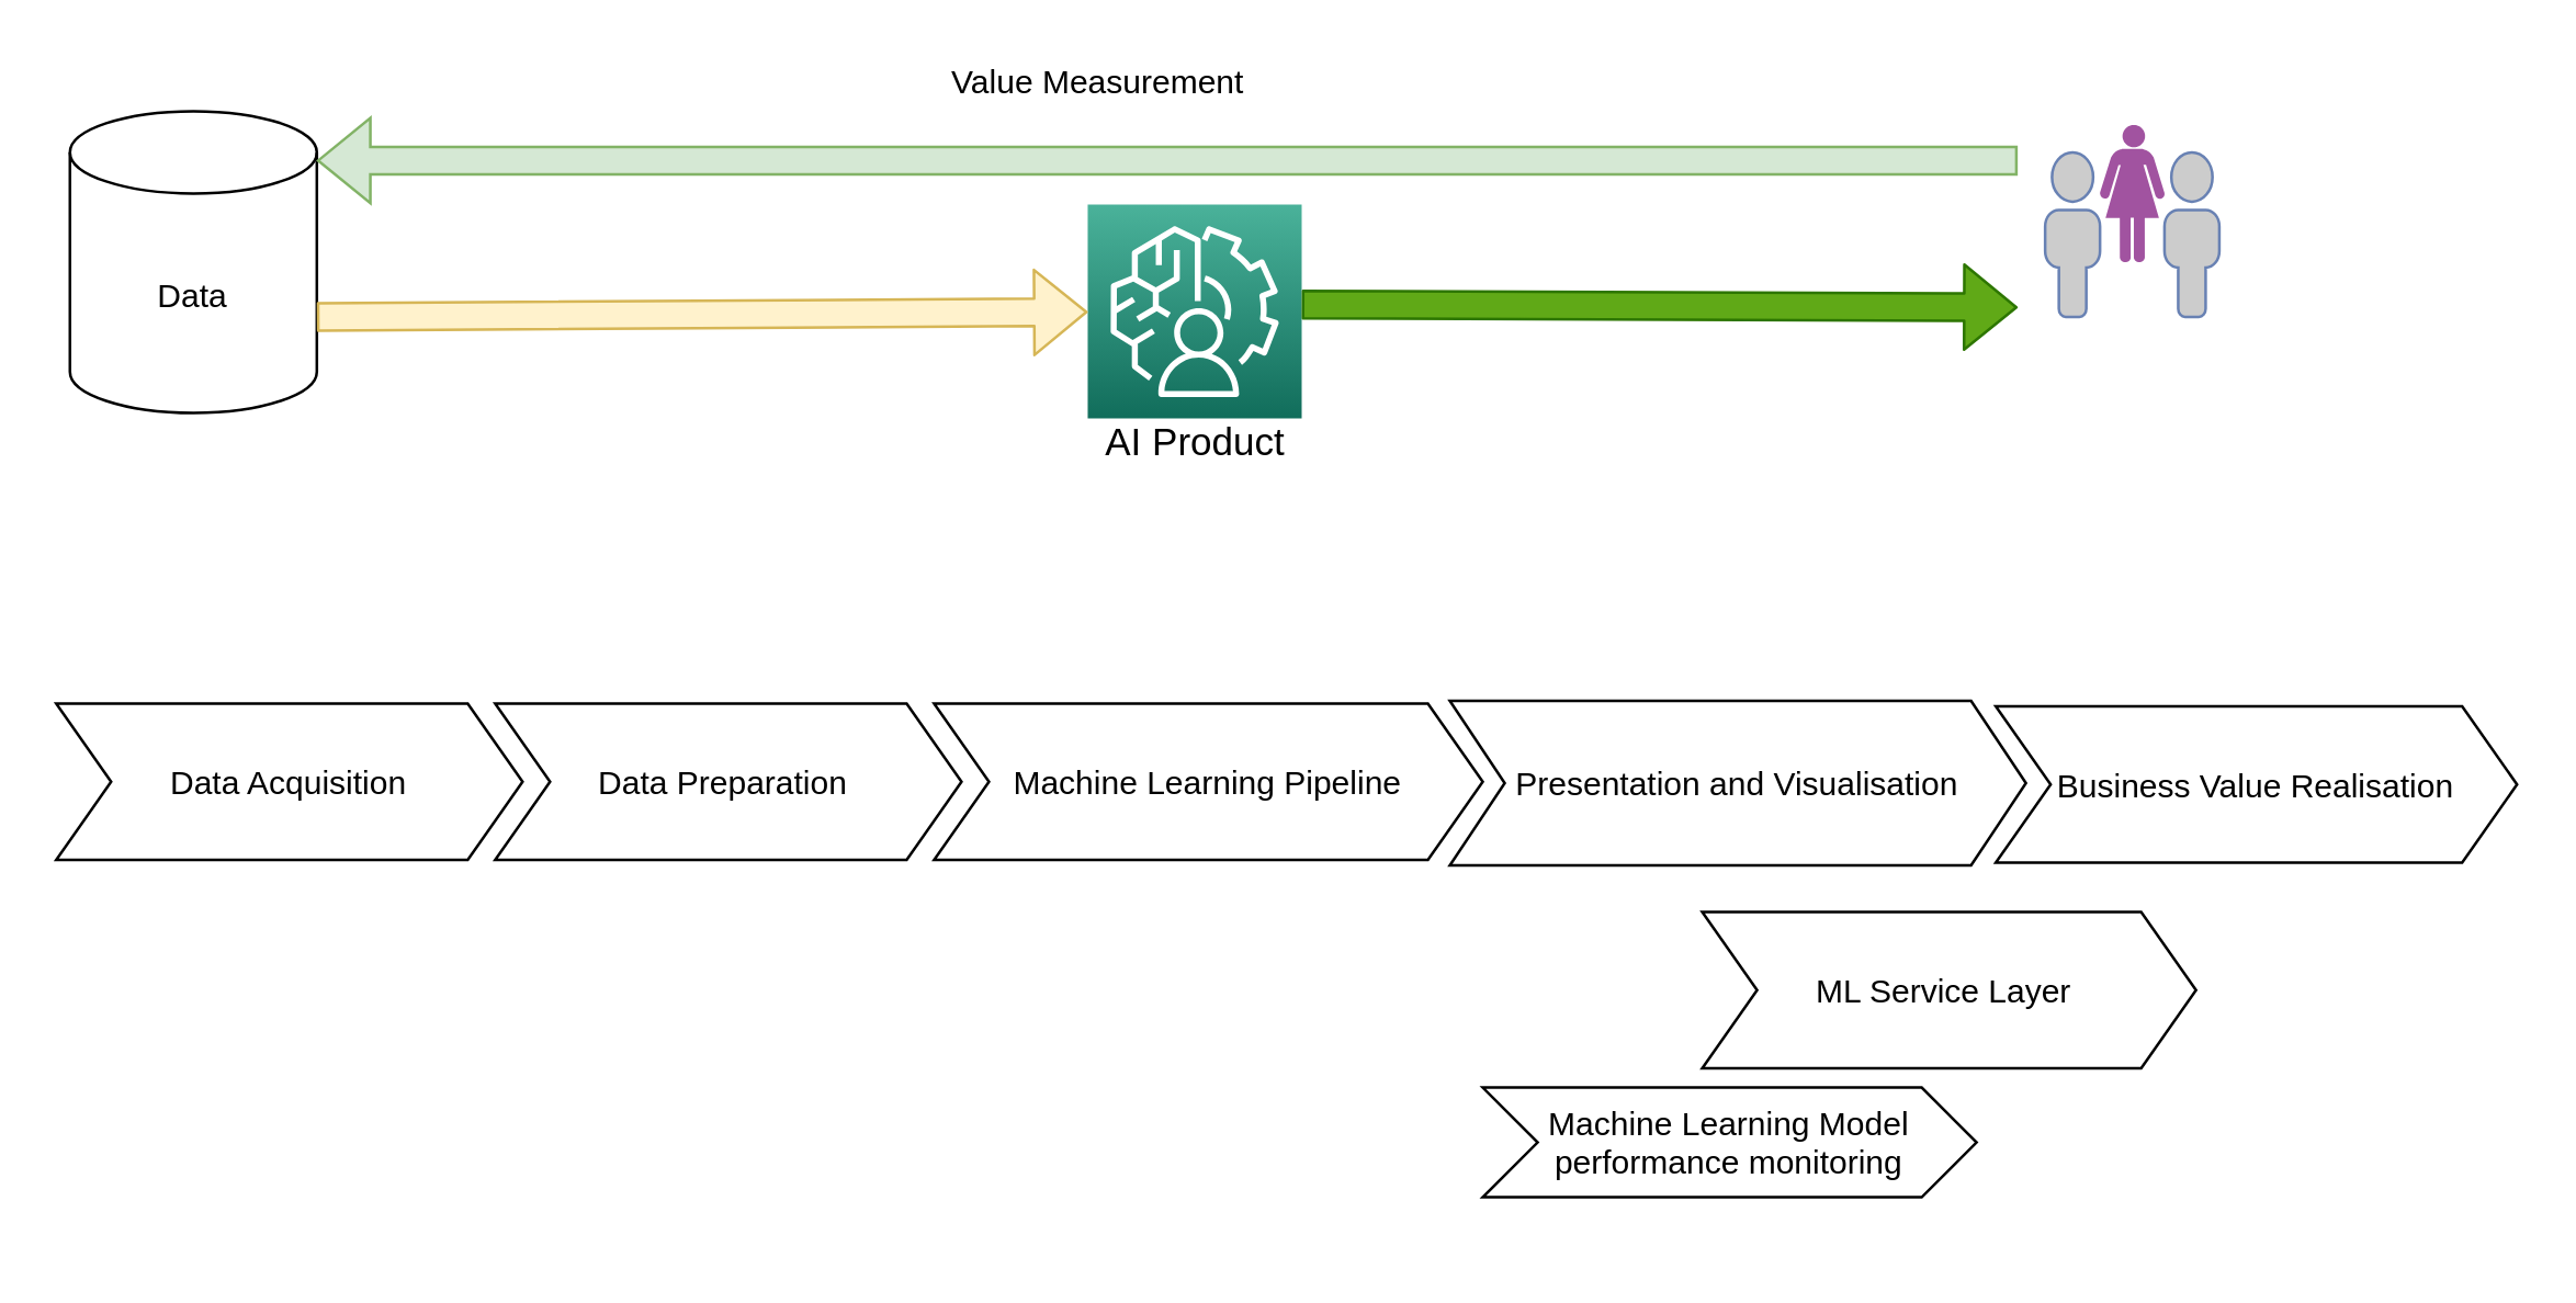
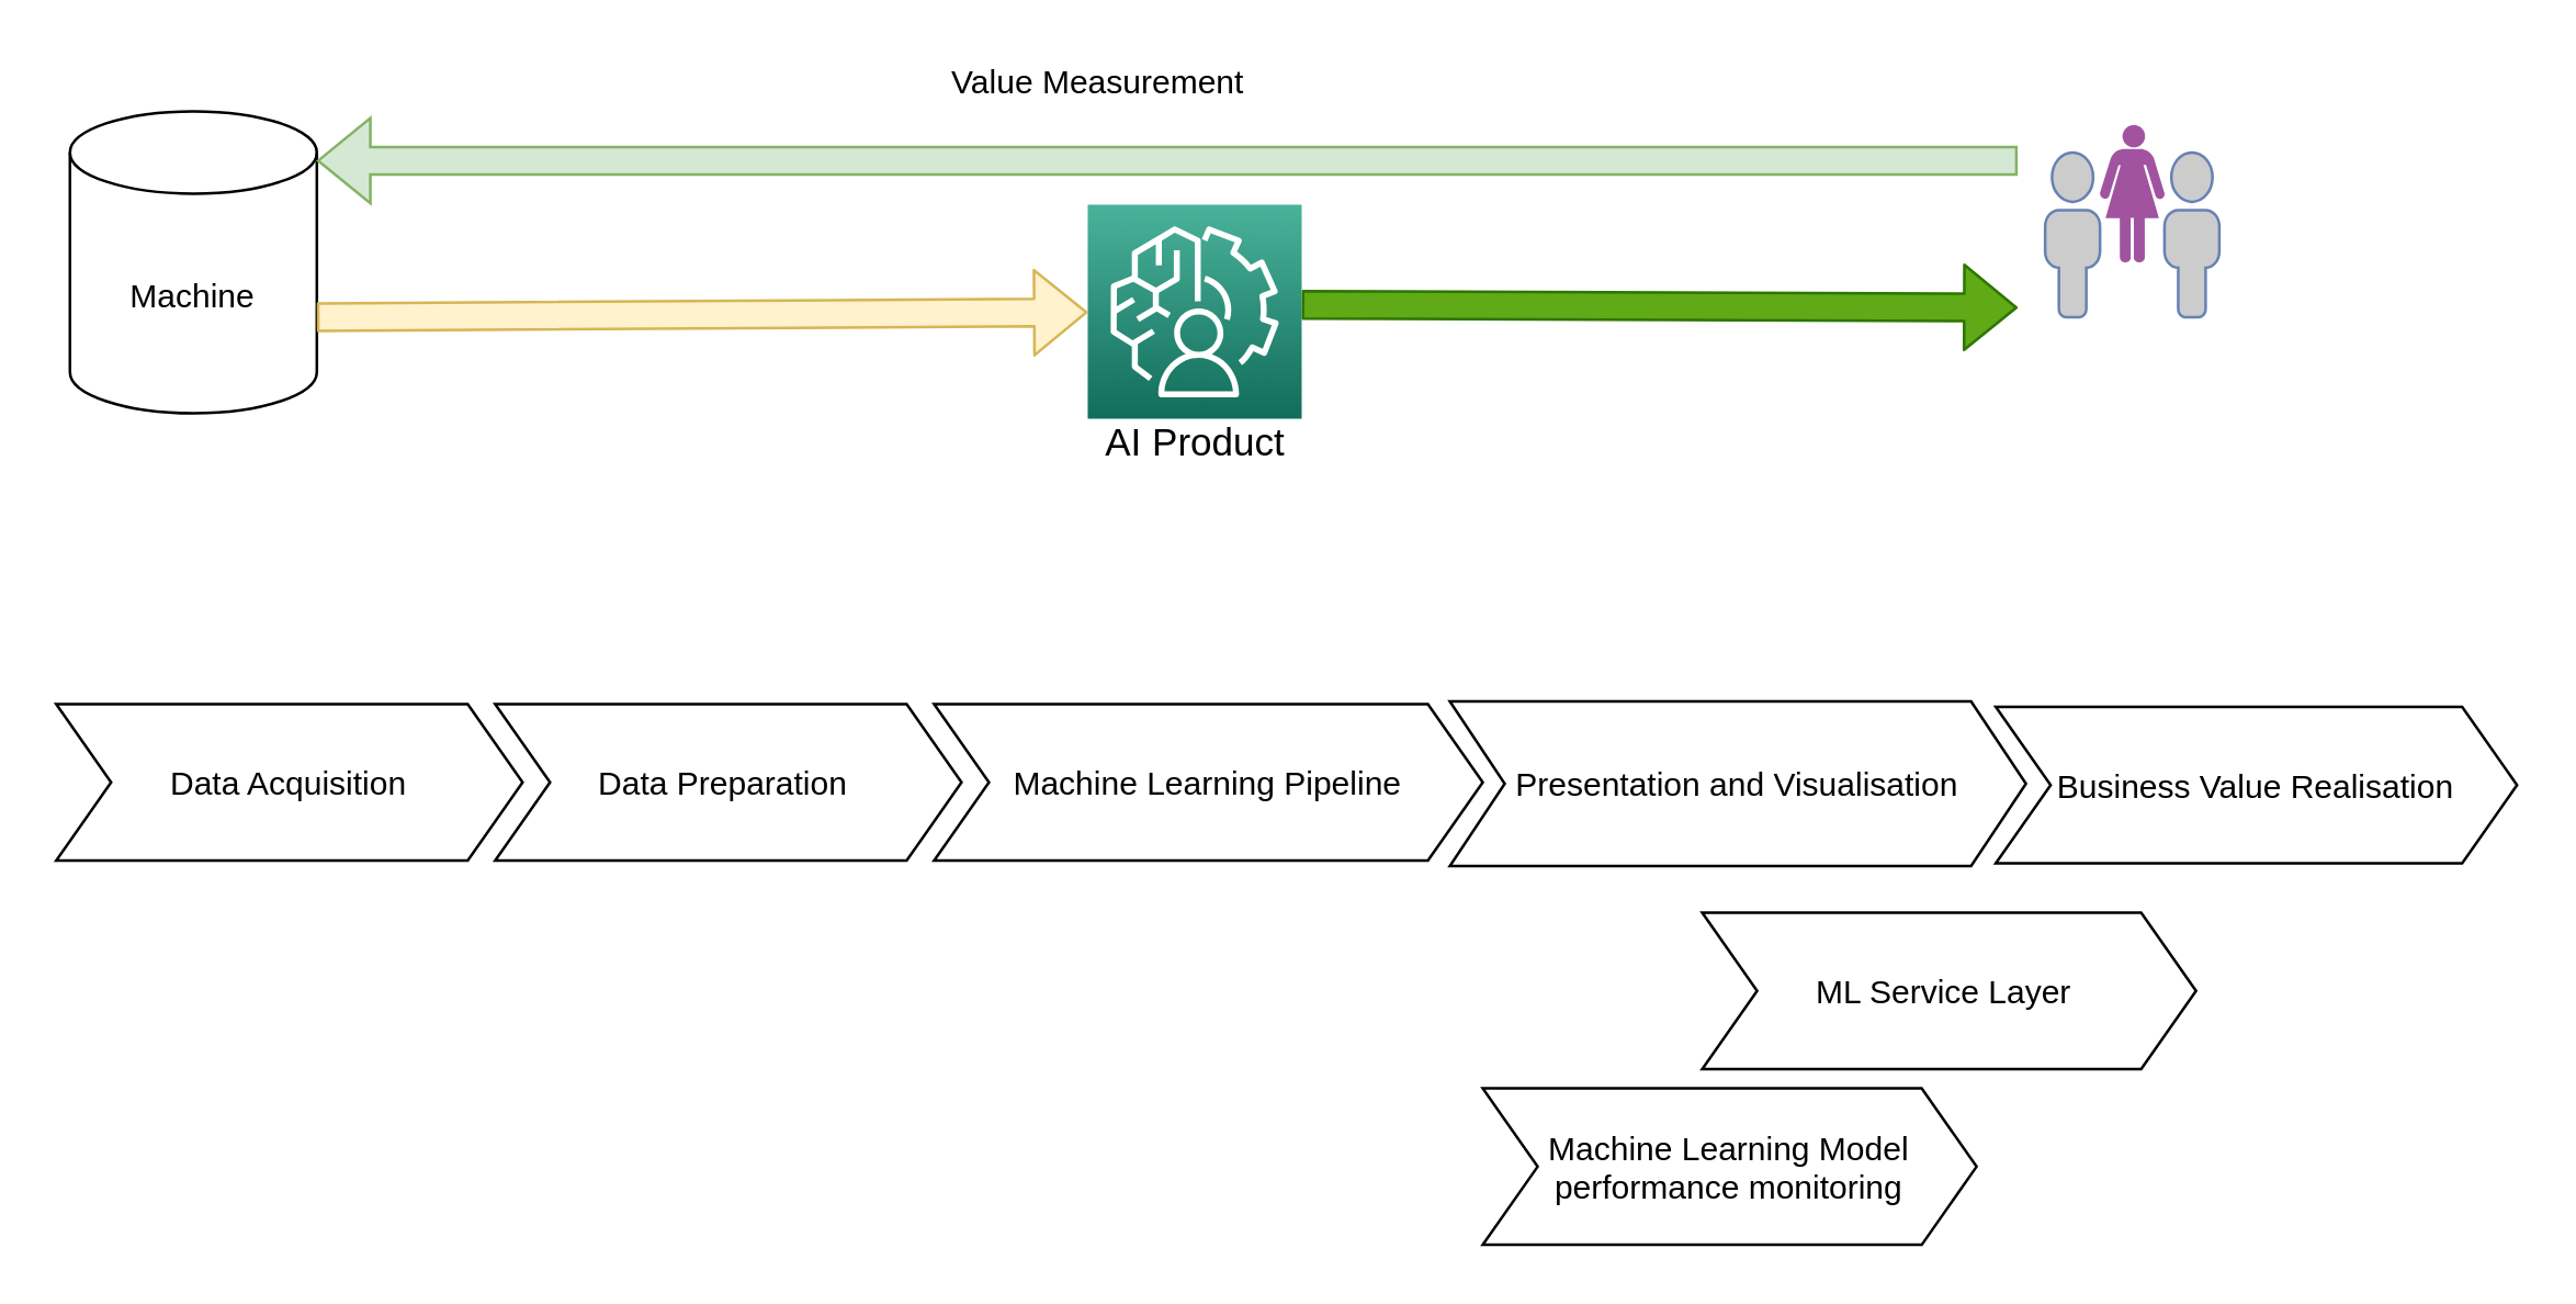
- <mxCell id="2" value="Data" style="shape=cylinder3;whiteSpace=wrap;html=1;boundedLbl=1;backgroundOutline=1;size=15;" parent="1" vertex="1"><mxGeometry x="25" y="40" width="90" height="110" as="geometry" /></mxCell>
+ <mxCell id="2" value="Machine" style="shape=cylinder3;whiteSpace=wrap;html=1;boundedLbl=1;backgroundOutline=1;size=15;" parent="1" vertex="1"><mxGeometry x="25" y="40" width="90" height="110" as="geometry" /></mxCell>
- <mxCell id="21" value="Machine Learning Model &#10;performance monitoring" style="shape=step;perimeter=stepPerimeter;fixedSize=1;points=[];" parent="14" vertex="1"><mxGeometry x="520" y="141" width="180" height="40" as="geometry" /></mxCell>
+ <mxCell id="21" value="Machine Learning Model &#10;performance monitoring" style="shape=step;perimeter=stepPerimeter;fixedSize=1;points=[];" parent="14" vertex="1"><mxGeometry x="520" y="141" width="180" height="57" as="geometry" /></mxCell>
